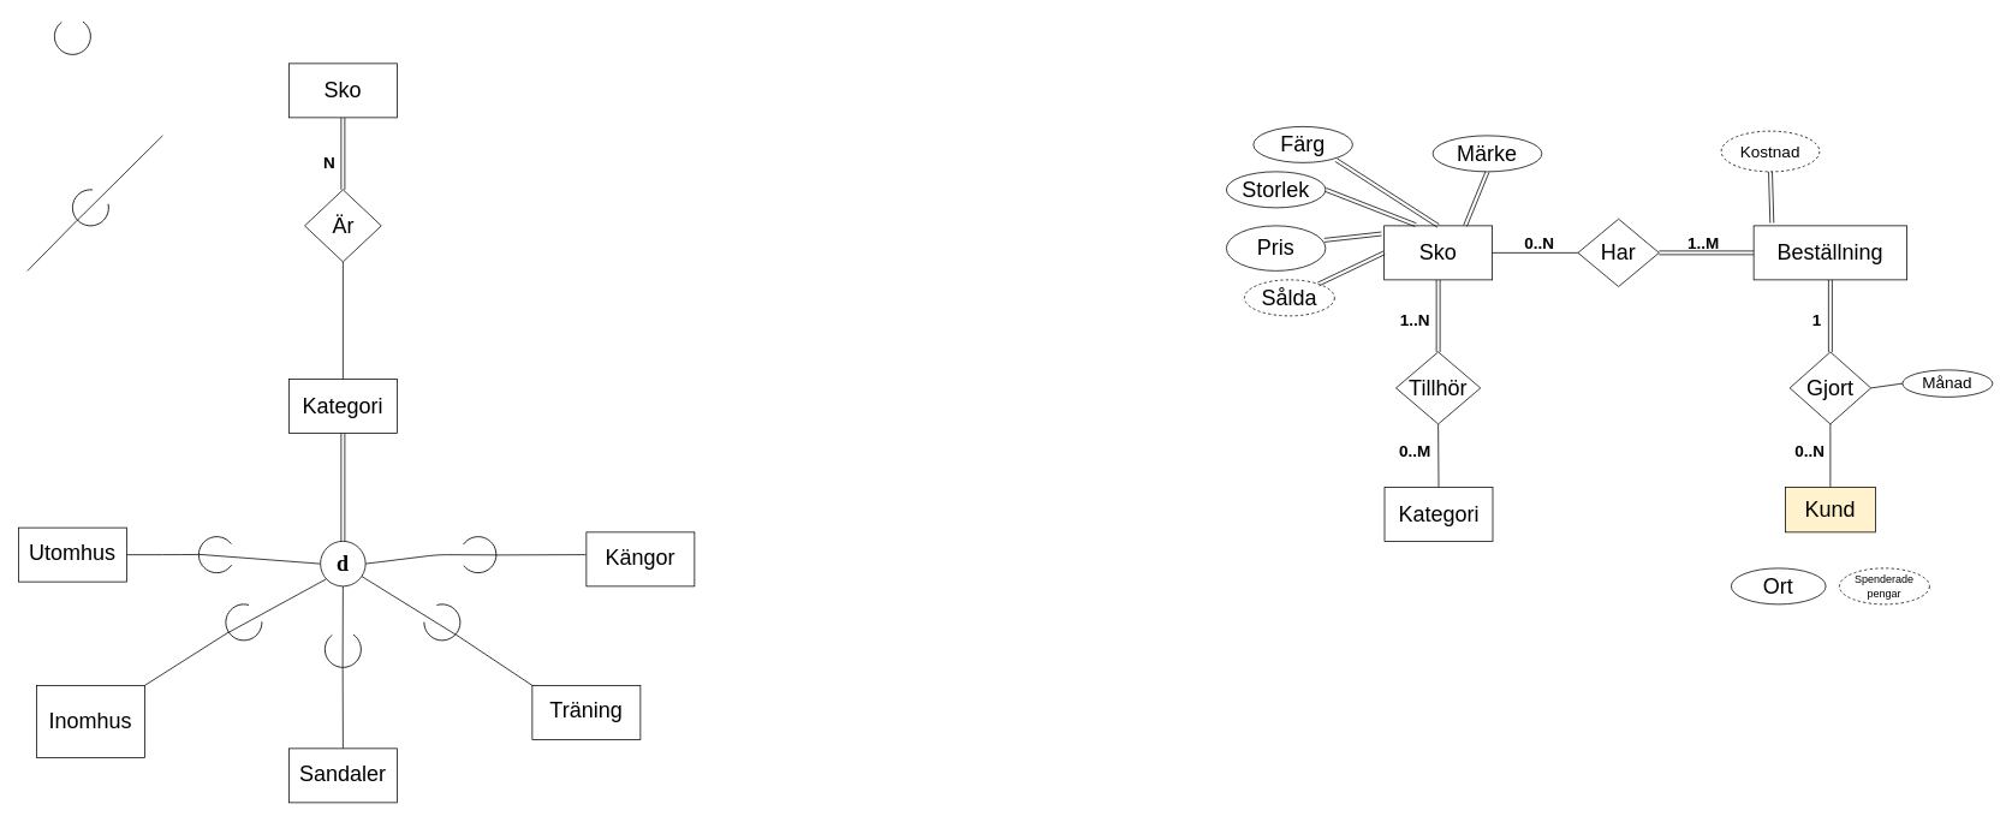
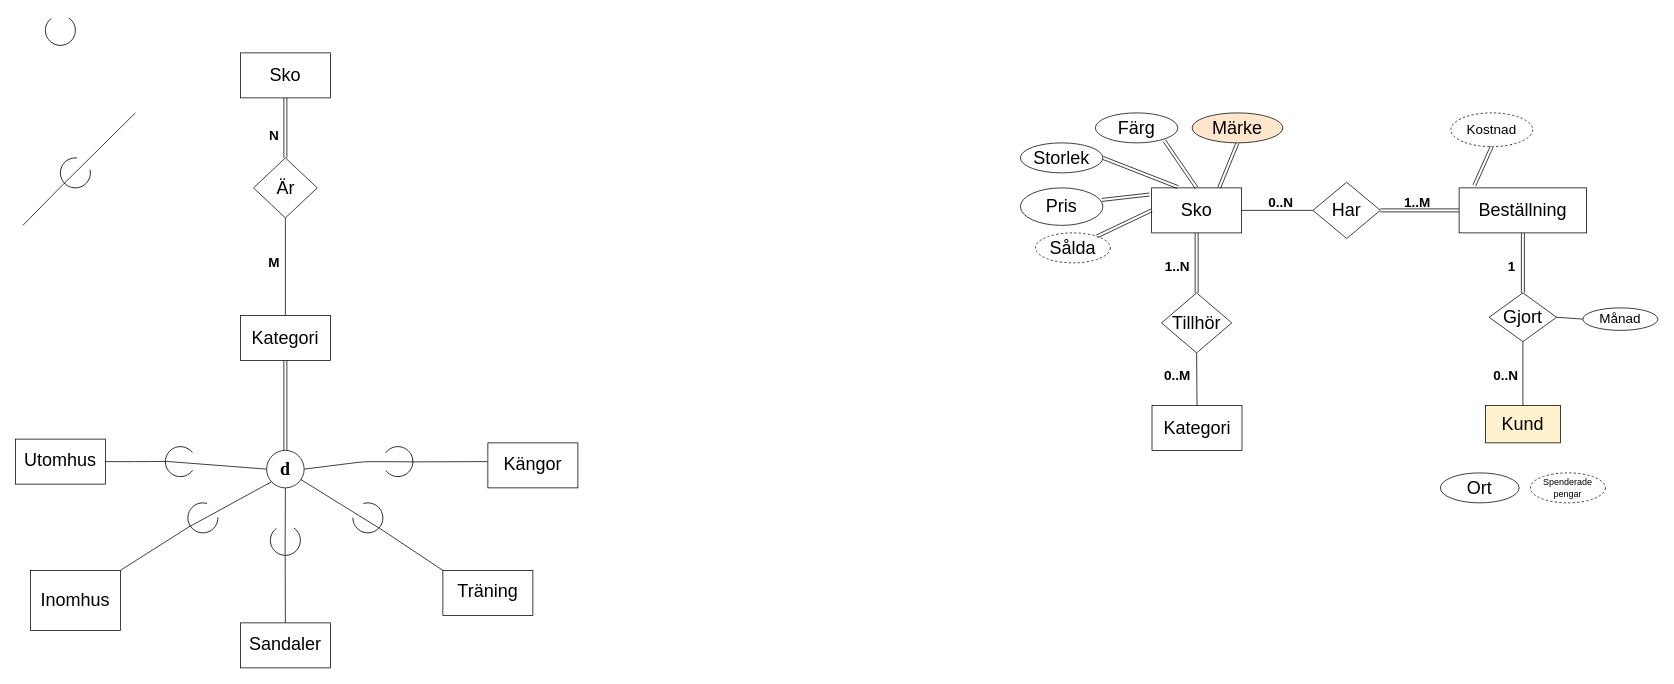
- <mxCell id="45" value="&lt;font style=&quot;font-size: 24px&quot;&gt;Färg&lt;/font&gt;" style="ellipse;whiteSpace=wrap;html=1;" vertex="1" parent="1"><mxGeometry x="1390" y="140" width="110" height="40" as="geometry" /></mxCell>
+ <mxCell id="45" value="&lt;font style=&quot;font-size: 24px&quot;&gt;Färg&lt;/font&gt;" style="ellipse;whiteSpace=wrap;html=1;" vertex="1" parent="1"><mxGeometry x="1460" y="150" width="110" height="40" as="geometry" /></mxCell>
- <mxCell id="56" value="&lt;font style=&quot;font-size: 18px&quot;&gt;Kostnad&lt;/font&gt;" style="ellipse;whiteSpace=wrap;html=1;align=center;dashed=1;" vertex="1" parent="1"><mxGeometry x="1909" y="145" width="109" height="45" as="geometry" /></mxCell>
+ <mxCell id="56" value="&lt;font style=&quot;font-size: 18px&quot;&gt;Kostnad&lt;/font&gt;" style="ellipse;whiteSpace=wrap;html=1;align=center;dashed=1;" vertex="1" parent="1"><mxGeometry x="1934" y="150" width="109" height="45" as="geometry" /></mxCell>
- <mxCell id="49" value="&lt;font style=&quot;font-size: 24px&quot;&gt;Märke&lt;/font&gt;" style="ellipse;whiteSpace=wrap;html=1;" vertex="1" parent="1"><mxGeometry x="1589" y="150" width="121" height="40" as="geometry" /></mxCell>
+ <mxCell id="49" value="&lt;font style=&quot;font-size: 24px&quot;&gt;Märke&lt;/font&gt;" style="ellipse;whiteSpace=wrap;html=1;fillColor=#ffe6cc;" vertex="1" parent="1"><mxGeometry x="1589" y="150" width="121" height="40" as="geometry" /></mxCell>
+ <mxCell id="9" value="&lt;font style=&quot;font-size: 18px&quot;&gt;&lt;b&gt;M&lt;/b&gt;&lt;/font&gt;" style="text;html=1;strokeColor=none;fillColor=none;align=center;verticalAlign=middle;whiteSpace=wrap;rounded=0;" parent="1" vertex="1"><mxGeometry x="350" y="340" width="30" height="20" as="geometry" /></mxCell>
- <mxCell id="58" value="&lt;font style=&quot;font-size: 24px&quot;&gt;Gjort&lt;/font&gt;" style="rhombus;whiteSpace=wrap;html=1;" vertex="1" parent="1"><mxGeometry x="1985" y="390" width="90" height="80" as="geometry" /></mxCell>
+ <mxCell id="58" value="&lt;font style=&quot;font-size: 24px&quot;&gt;Gjort&lt;/font&gt;" style="rhombus;whiteSpace=wrap;html=1;" vertex="1" parent="1"><mxGeometry x="1985" y="390" width="90" height="65" as="geometry" /></mxCell>
